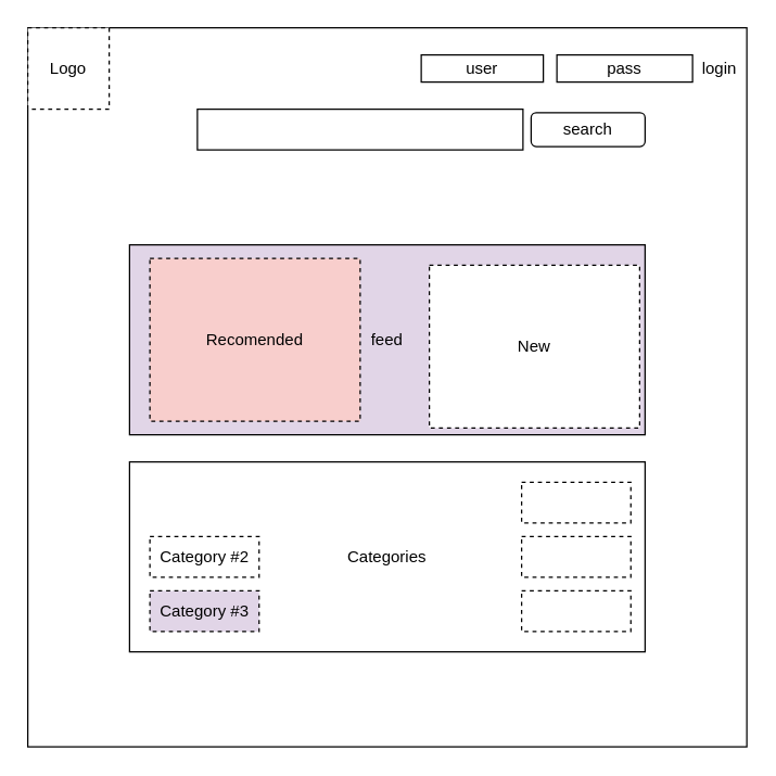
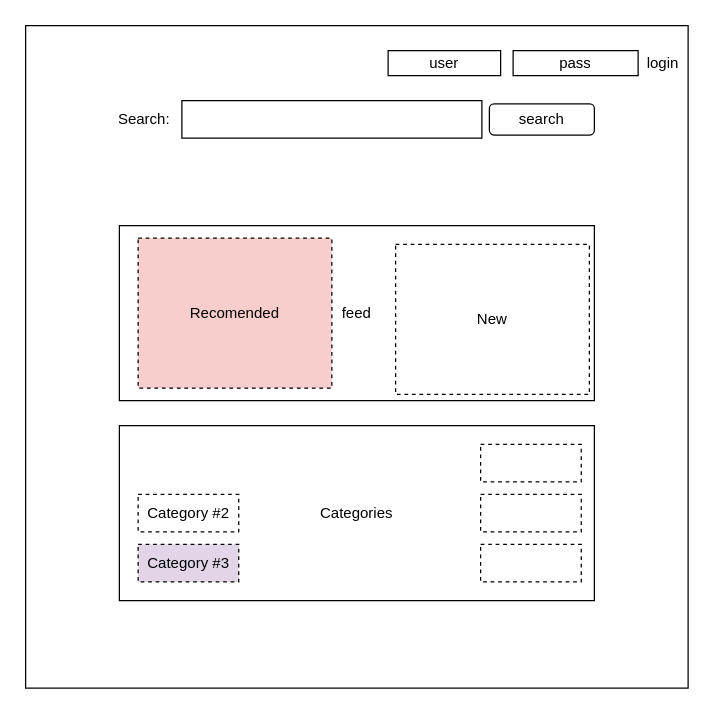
- <mxCell id="6" value="Logo" style="rounded=0;whiteSpace=wrap;html=1;dashed=1;fillColor=#ffffff;" vertex="1" parent="1"><mxGeometry x="20" y="20" width="60" height="60" as="geometry" /></mxCell>
+ <mxCell id="7" value="Search:" style="text;html=1;strokeColor=none;fillColor=none;align=center;verticalAlign=middle;whiteSpace=wrap;rounded=0;" parent="1" vertex="1"><mxGeometry x="95" y="85" width="40" height="20" as="geometry" /></mxCell>
- <mxCell id="10" value="feed" style="rounded=0;whiteSpace=wrap;html=1;fillColor=#e1d5e7;" vertex="1" parent="1"><mxGeometry x="95" y="180" width="380" height="140" as="geometry" /></mxCell>
+ <mxCell id="10" value="feed" style="rounded=0;whiteSpace=wrap;html=1;" vertex="1" parent="1"><mxGeometry x="95" y="180" width="380" height="140" as="geometry" /></mxCell>
